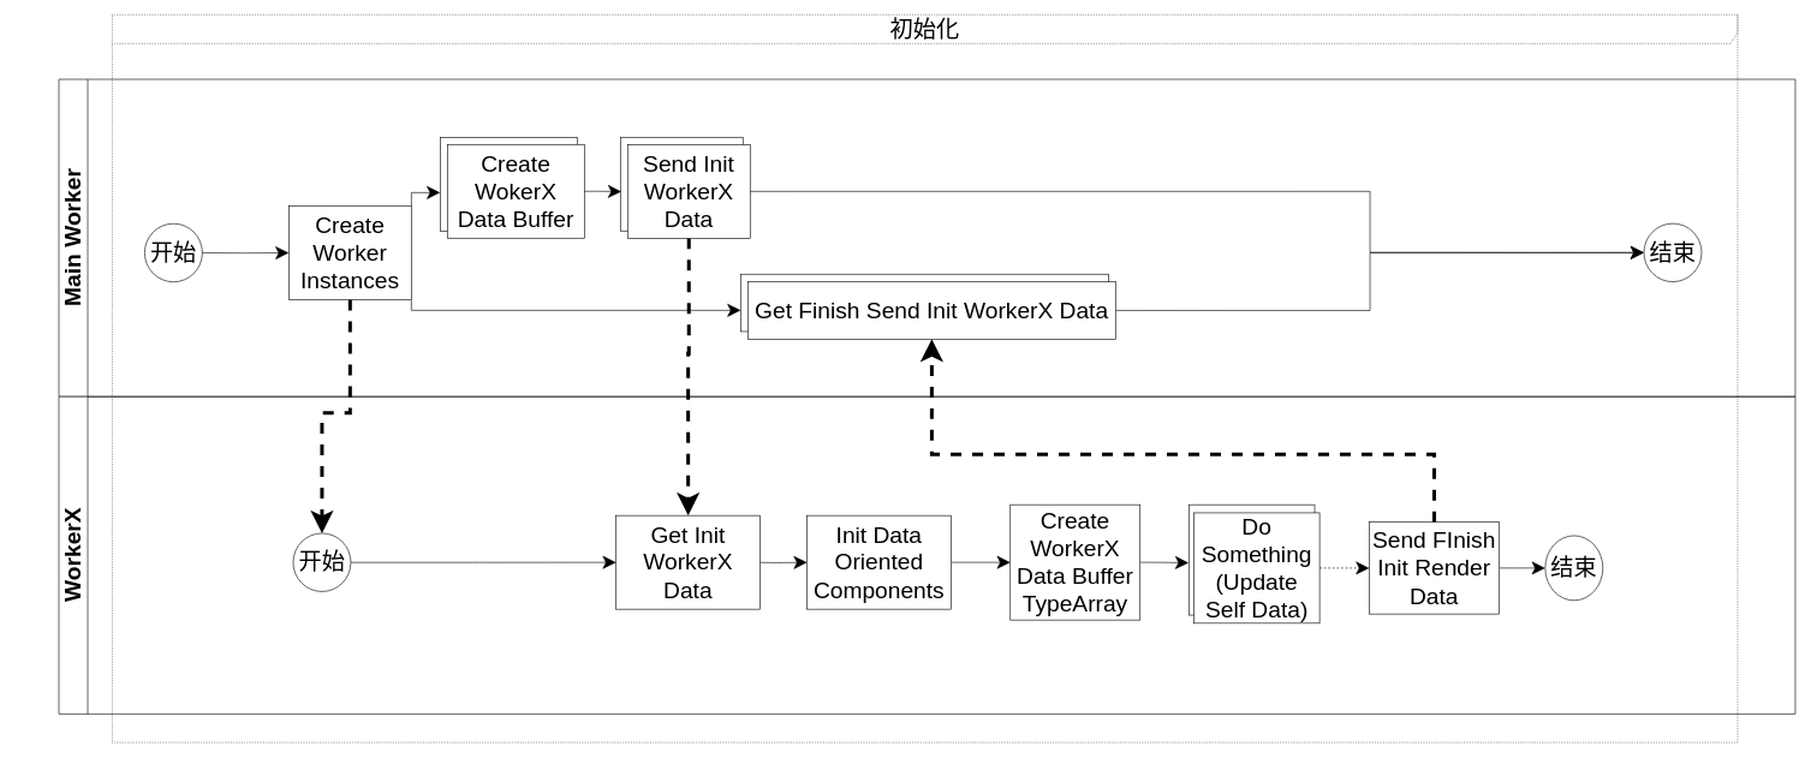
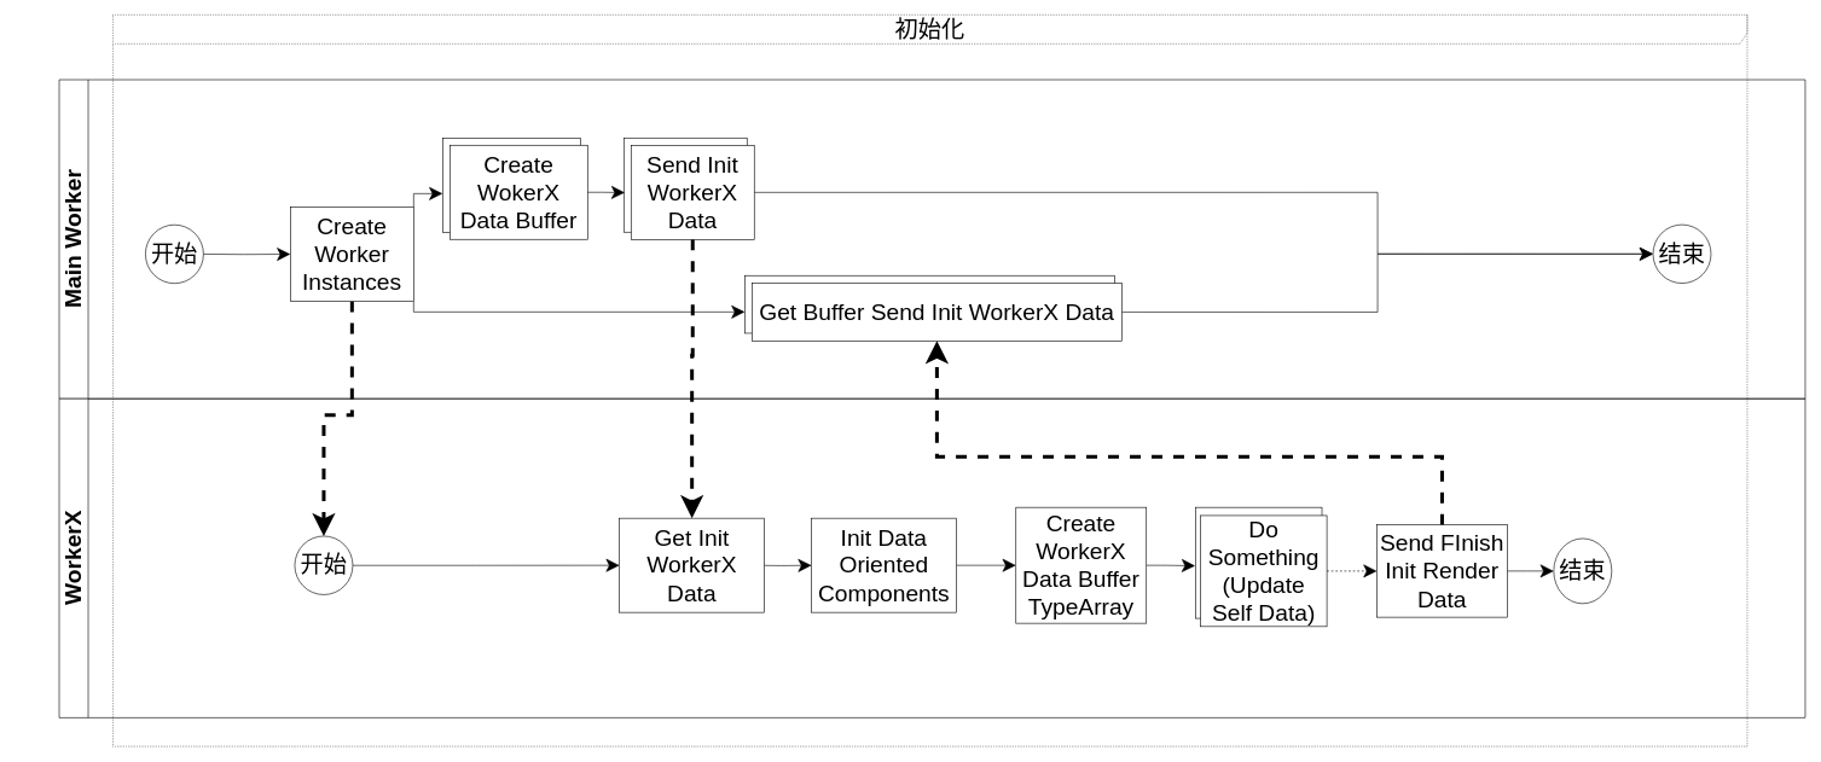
- <mxCell id="34" value="Get Finish Send Init WorkerX Data" style="whiteSpace=wrap;html=1;fontSize=32;" vertex="1" parent="32"><mxGeometry x="10" y="10.56" width="510" height="79.58" as="geometry" /></mxCell>
+ <mxCell id="34" value="Get Buffer Send Init WorkerX Data" style="whiteSpace=wrap;html=1;fontSize=32;" vertex="1" parent="32"><mxGeometry x="10" y="10.56" width="510" height="79.58" as="geometry" /></mxCell>
